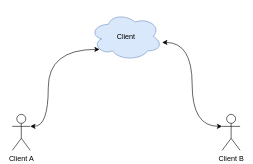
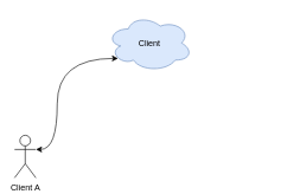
- <mxCell id="3" style="edgeStyle=orthogonalEdgeStyle;rounded=0;orthogonalLoop=1;jettySize=auto;html=1;exitX=0;exitY=0.333;exitDx=0;exitDy=0;exitPerimeter=0;entryX=1;entryY=0.625;entryDx=0;entryDy=0;entryPerimeter=0;curved=1;startArrow=classic;startFill=1;" edge="1" parent="1" source="4" target="2"><mxGeometry relative="1" as="geometry" /></mxCell>
- <mxCell id="4" value="Client B" style="shape=umlActor;verticalLabelPosition=bottom;verticalAlign=top;html=1;outlineConnect=0;" vertex="1" parent="1"><mxGeometry x="370" y="190" width="30" height="60" as="geometry" /></mxCell>
